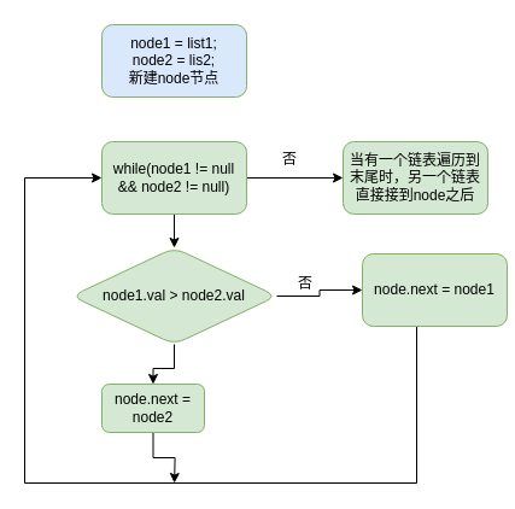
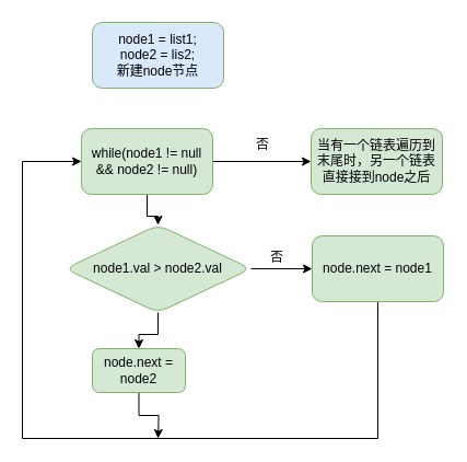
- <mxCell id="5" value="while(node1 != null &amp;amp;&amp;amp; node2 != null)" style="rounded=1;whiteSpace=wrap;html=1;fillColor=#d5e8d4;strokeColor=#82b366;" vertex="1" parent="1"><mxGeometry x="84" y="117" width="120" height="60" as="geometry" /></mxCell>
+ <mxCell id="5" value="while(node1 != null &amp;amp;&amp;amp; node2 != null)" style="rounded=1;whiteSpace=wrap;html=1;fillColor=#d5e8d4;strokeColor=#82b366;" vertex="1" parent="1"><mxGeometry x="74" y="117" width="120" height="60" as="geometry" /></mxCell>
- <mxCell id="14" value="&lt;span&gt;node.next = node1&lt;/span&gt;" style="whiteSpace=wrap;html=1;fillColor=#d5e8d4;strokeColor=#82b366;rounded=1;" vertex="1" parent="1"><mxGeometry x="300" y="210" width="120" height="60" as="geometry" /></mxCell>
+ <mxCell id="14" value="&lt;span&gt;node.next = node1&lt;/span&gt;" style="whiteSpace=wrap;html=1;fillColor=#d5e8d4;strokeColor=#82b366;rounded=1;" vertex="1" parent="1"><mxGeometry x="285" y="215" width="120" height="60" as="geometry" /></mxCell>
